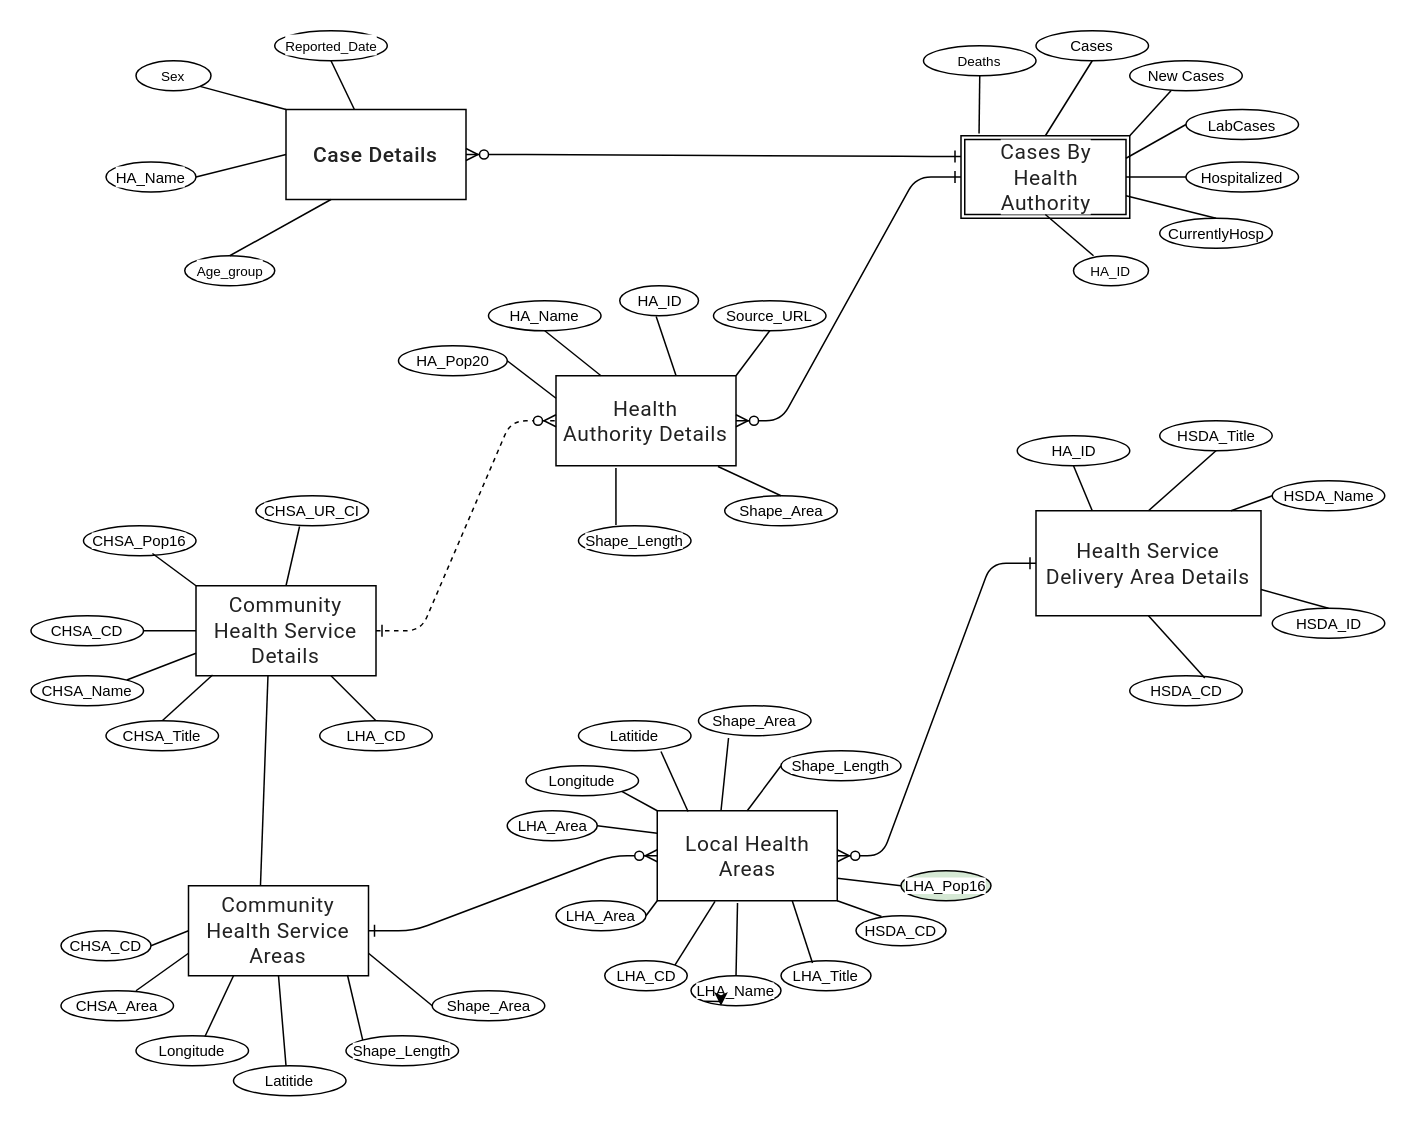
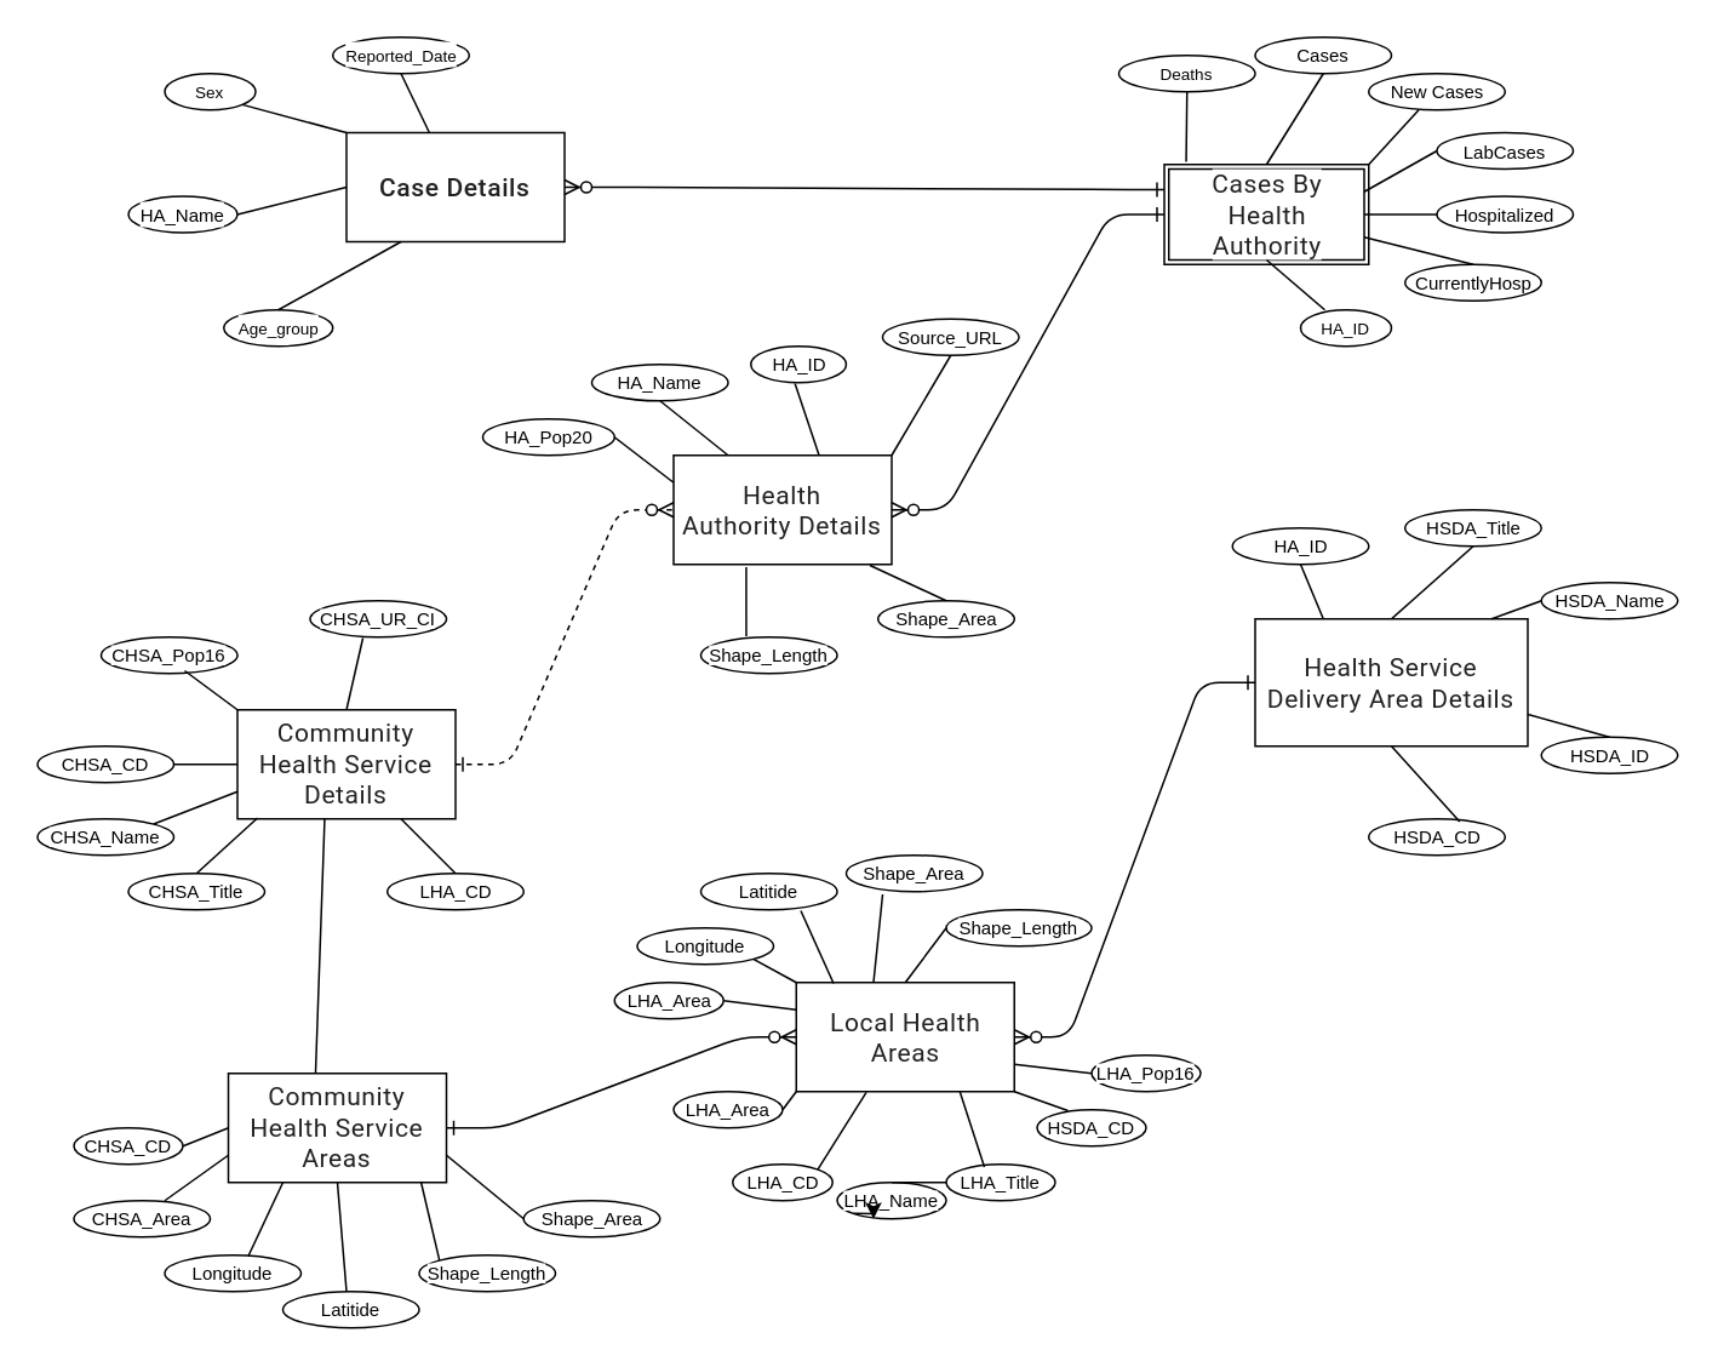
- <mxCell id="40" value="&lt;div style=&quot;text-align: left;&quot;&gt;&lt;font size=&quot;1&quot; face=&quot;Arial&quot;&gt;&lt;span style=&quot;background-color: rgb(255, 255, 255);&quot;&gt;Source_URL&lt;/span&gt;&lt;/font&gt;&lt;/div&gt;" style="ellipse;whiteSpace=wrap;html=1;" vertex="1" parent="1"><mxGeometry x="475" y="200" width="75" height="20" as="geometry" /></mxCell>
+ <mxCell id="40" value="&lt;div style=&quot;text-align: left;&quot;&gt;&lt;font size=&quot;1&quot; face=&quot;Arial&quot;&gt;&lt;span style=&quot;background-color: rgb(255, 255, 255);&quot;&gt;Source_URL&lt;/span&gt;&lt;/font&gt;&lt;/div&gt;" style="ellipse;whiteSpace=wrap;html=1;" vertex="1" parent="1"><mxGeometry x="485" y="175" width="75" height="20" as="geometry" /></mxCell>
- <mxCell id="76" value="&lt;span style=&quot;font-family: Arial; font-size: x-small; text-align: left; background-color: rgb(255, 255, 255);&quot;&gt;LHA_Pop16&lt;/span&gt;" style="ellipse;whiteSpace=wrap;html=1;fillColor=#d5e8d4;" vertex="1" parent="1"><mxGeometry x="600" y="580" width="60" height="20" as="geometry" /></mxCell>
+ <mxCell id="76" value="&lt;span style=&quot;font-family: Arial; font-size: x-small; text-align: left; background-color: rgb(255, 255, 255);&quot;&gt;LHA_Pop16&lt;/span&gt;" style="ellipse;whiteSpace=wrap;html=1;" vertex="1" parent="1"><mxGeometry x="600" y="580" width="60" height="20" as="geometry" /></mxCell>
- <mxCell id="93" value="" style="endArrow=none;html=1;rounded=0;fontSize=10;entryX=0.446;entryY=1.025;entryDx=0;entryDy=0;exitX=0.5;exitY=0;exitDx=0;exitDy=0;entryPerimeter=0;" edge="1" parent="1" source="73" target="6"><mxGeometry width="50" height="50" relative="1" as="geometry"><mxPoint x="551" y="651.5" as="sourcePoint" /><mxPoint x="537.5" y="610" as="targetPoint" /></mxGeometry></mxCell>
+ <mxCell id="93" value="" style="endArrow=none;html=1;rounded=0;fontSize=10;exitX=0.5;exitY=0;exitDx=0;exitDy=0;" edge="1" parent="1" source="73" target="74"><mxGeometry width="50" height="50" relative="1" as="geometry"><mxPoint x="551" y="651.5" as="sourcePoint" /><mxPoint x="537.5" y="610" as="targetPoint" /></mxGeometry></mxCell>
